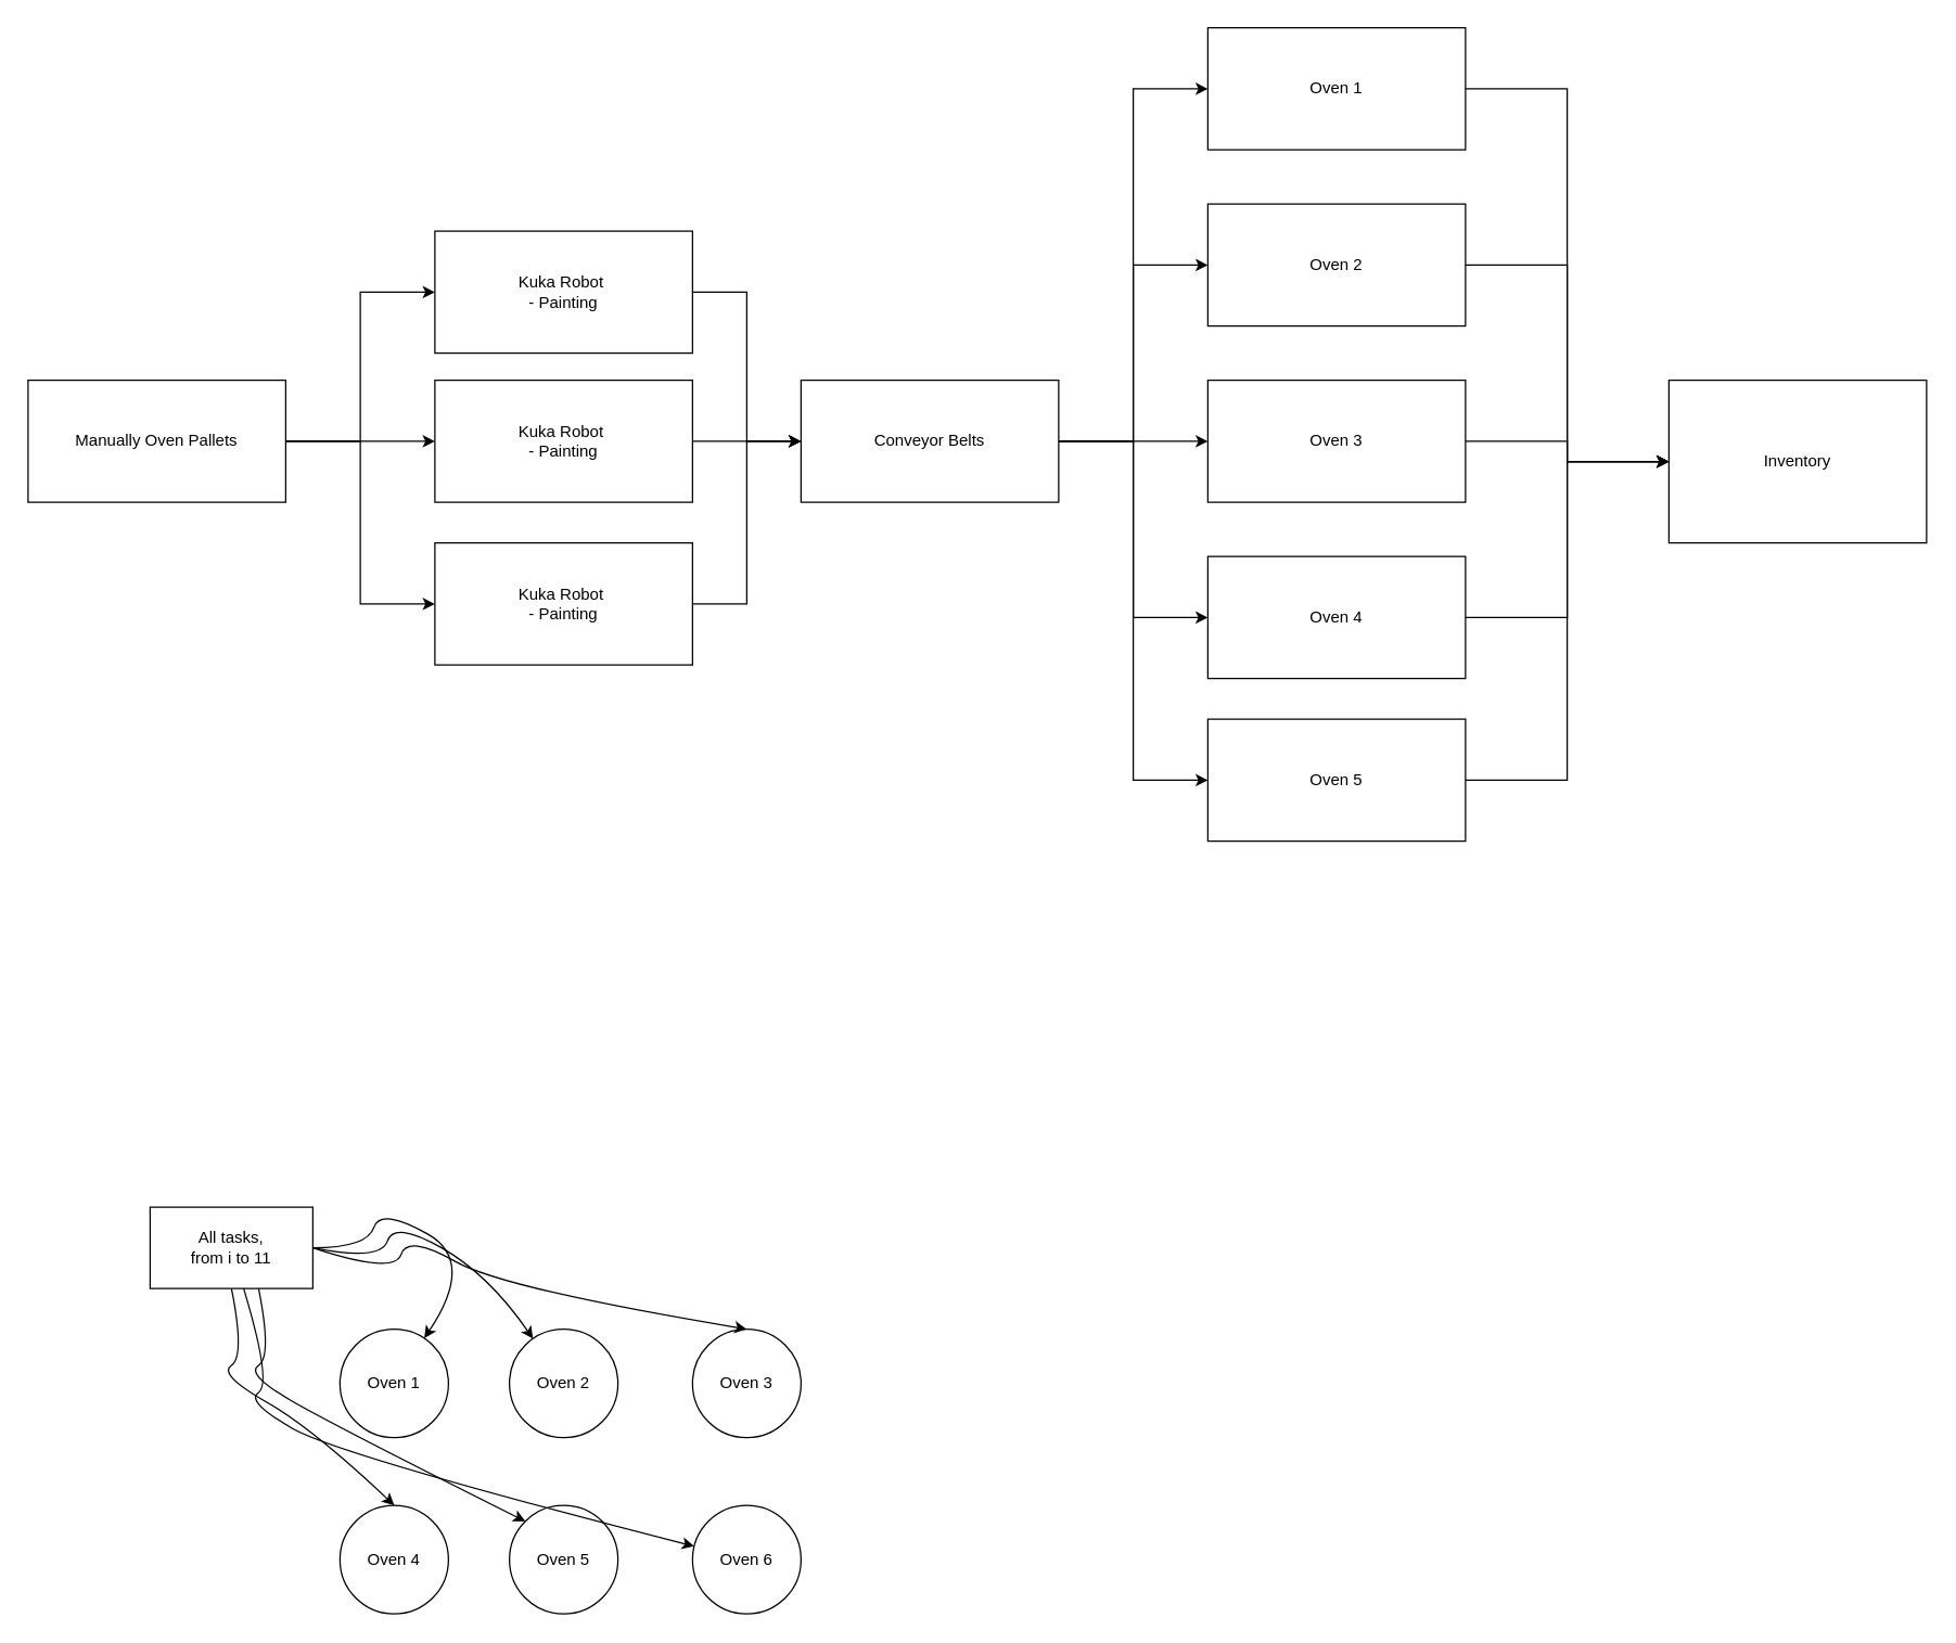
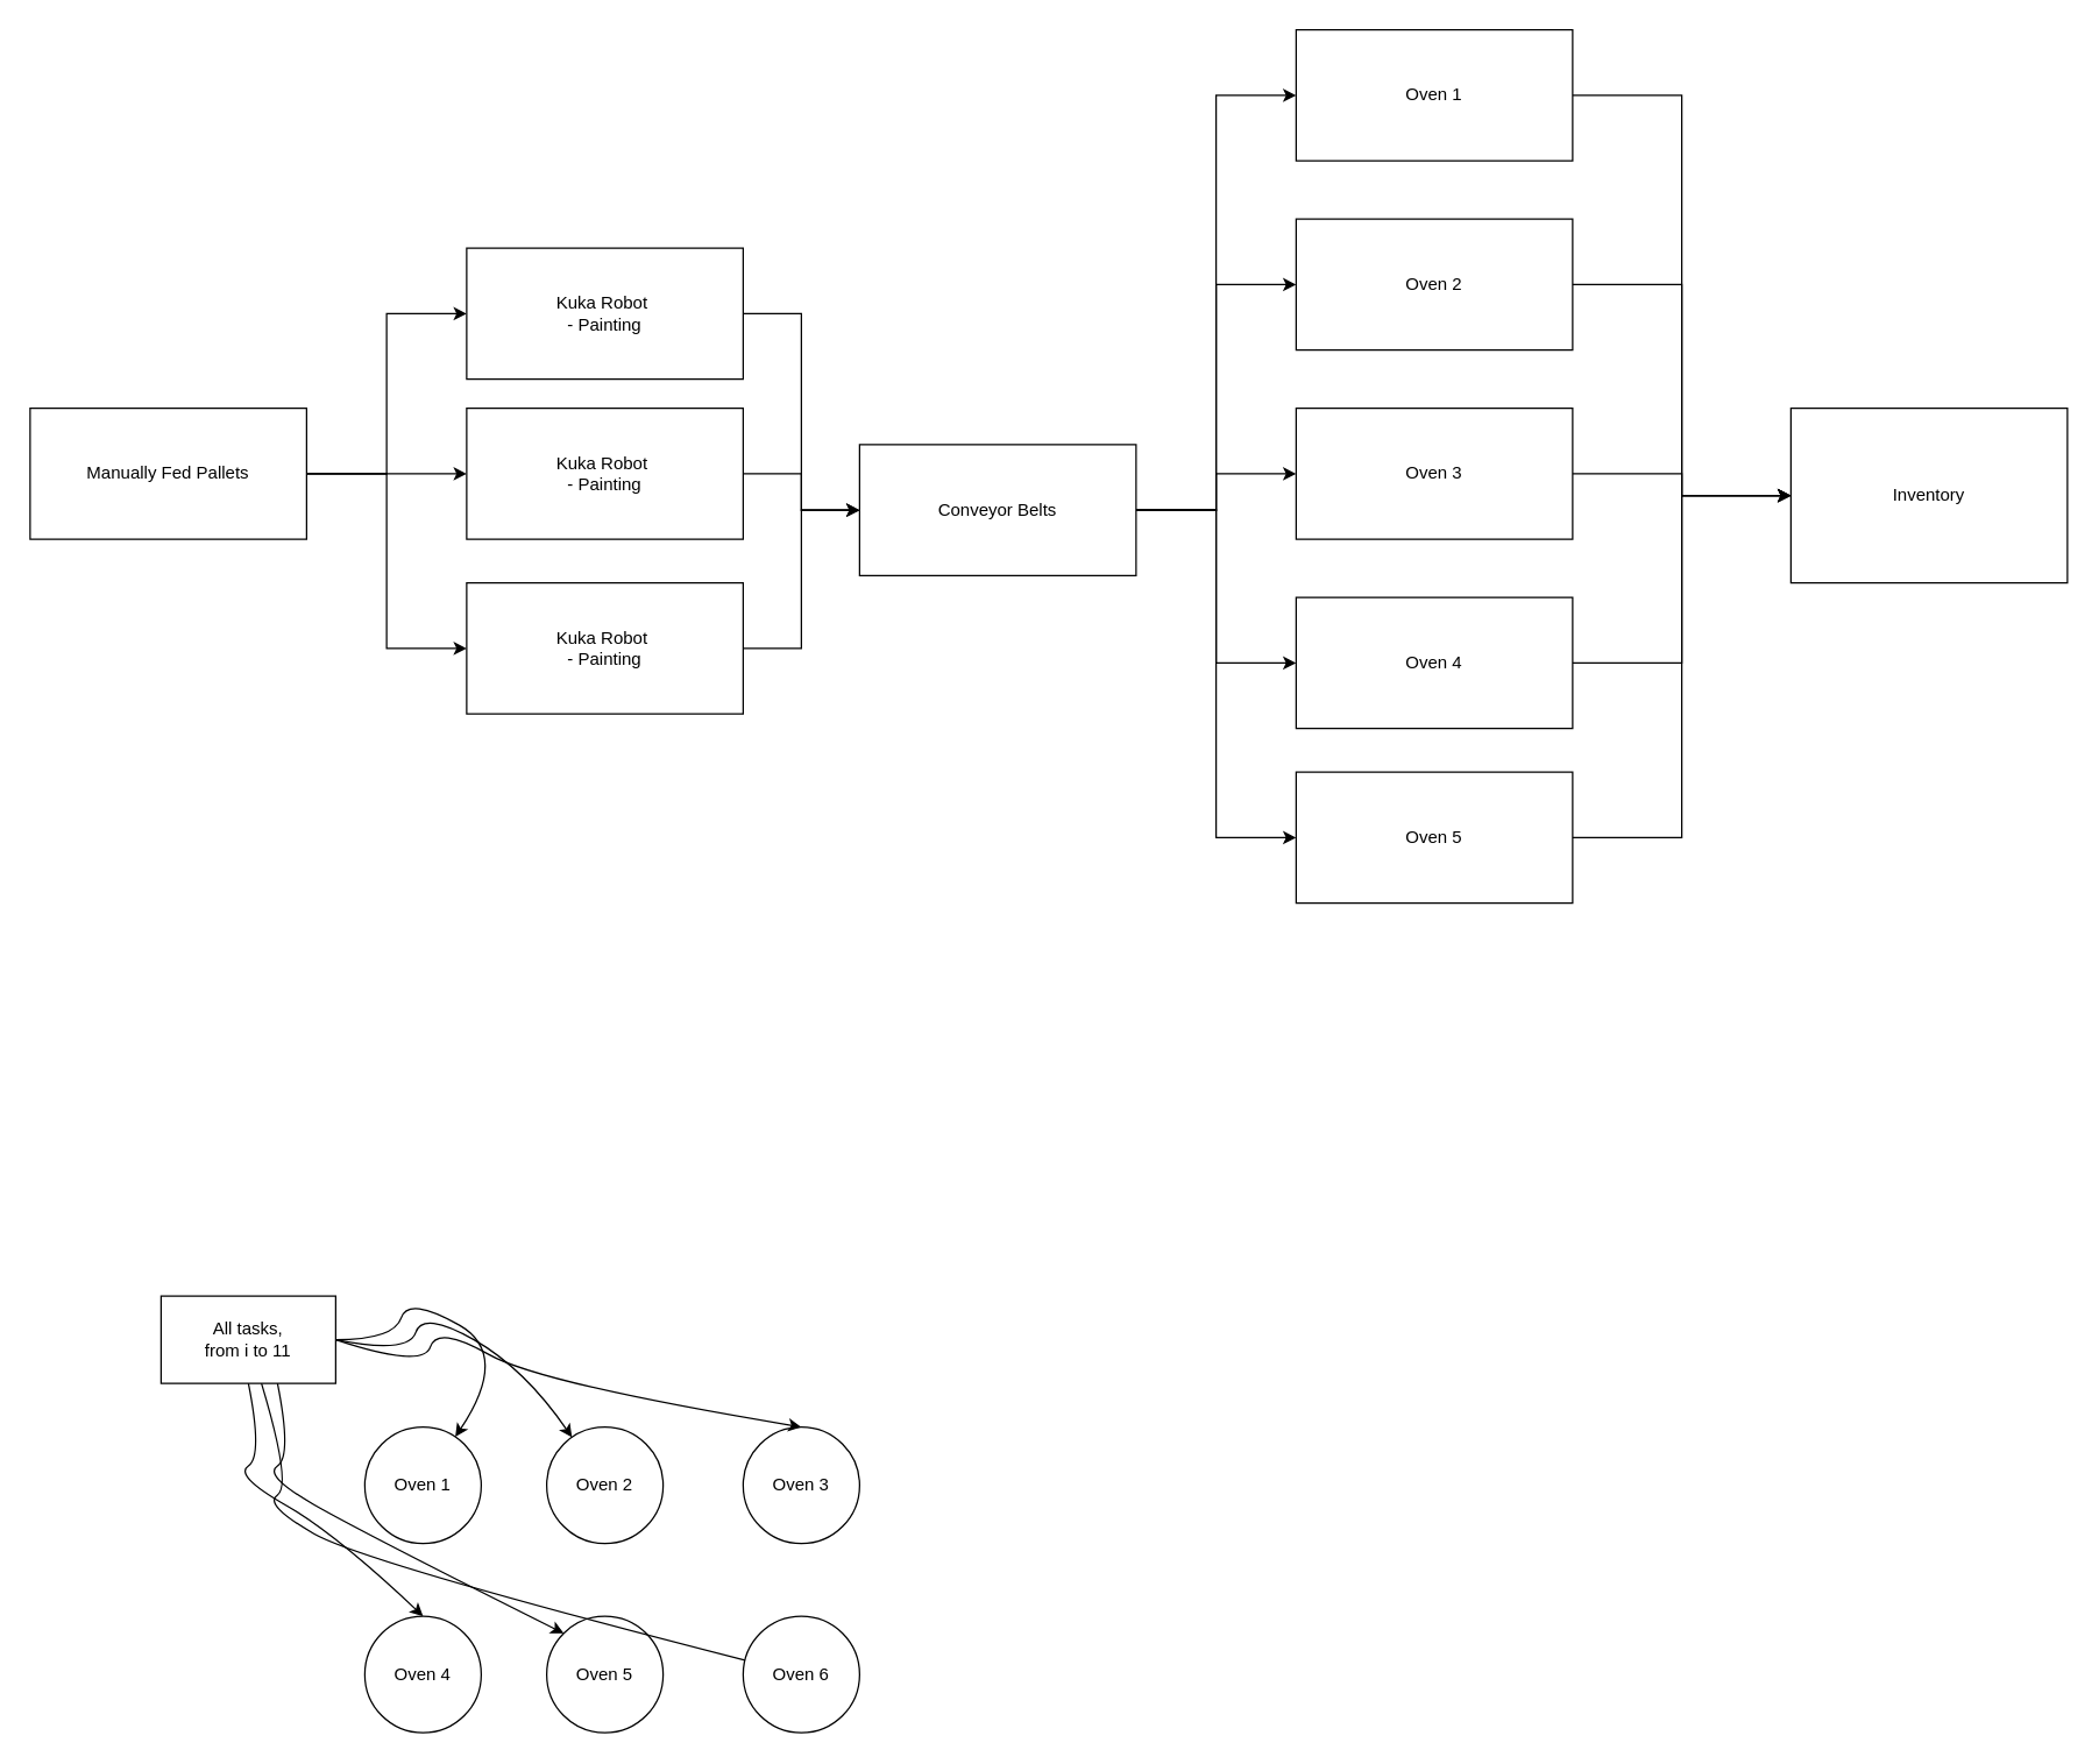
- <mxCell id="13" value="Manually Oven Pallets" style="rounded=0;whiteSpace=wrap;html=1;" vertex="1" parent="1"><mxGeometry x="20" y="280" width="190" height="90" as="geometry" /></mxCell>
+ <mxCell id="13" value="Manually Fed Pallets" style="rounded=0;whiteSpace=wrap;html=1;" vertex="1" parent="1"><mxGeometry x="20" y="280" width="190" height="90" as="geometry" /></mxCell>
- <mxCell id="7" value="Conveyor Belts&lt;br&gt;" style="rounded=0;whiteSpace=wrap;html=1;" vertex="1" parent="1"><mxGeometry x="590" y="280" width="190" height="90" as="geometry" /></mxCell>
+ <mxCell id="7" value="Conveyor Belts&lt;br&gt;" style="rounded=0;whiteSpace=wrap;html=1;" vertex="1" parent="1"><mxGeometry x="590" y="305" width="190" height="90" as="geometry" /></mxCell>
- <mxCell id="41" value="" style="curved=1;endArrow=classic;html=1;rounded=0;" edge="1" parent="1" source="35" target="34"><mxGeometry width="50" height="50" relative="1" as="geometry"><mxPoint x="190" y="970" as="sourcePoint" /><mxPoint x="310" y="1130" as="targetPoint" /><Array as="points"><mxPoint x="200" y="1020" /><mxPoint x="180" y="1033.25" /><mxPoint x="250" y="1073.25" /></Array></mxGeometry></mxCell>
+ <mxCell id="41" value="" style="curved=1;endArrow=none;html=1;rounded=0;" edge="1" parent="1" source="35" target="34"><mxGeometry width="50" height="50" relative="1" as="geometry"><mxPoint x="190" y="970" as="sourcePoint" /><mxPoint x="310" y="1130" as="targetPoint" /><Array as="points"><mxPoint x="200" y="1020" /><mxPoint x="180" y="1033.25" /><mxPoint x="250" y="1073.25" /></Array></mxGeometry></mxCell>
